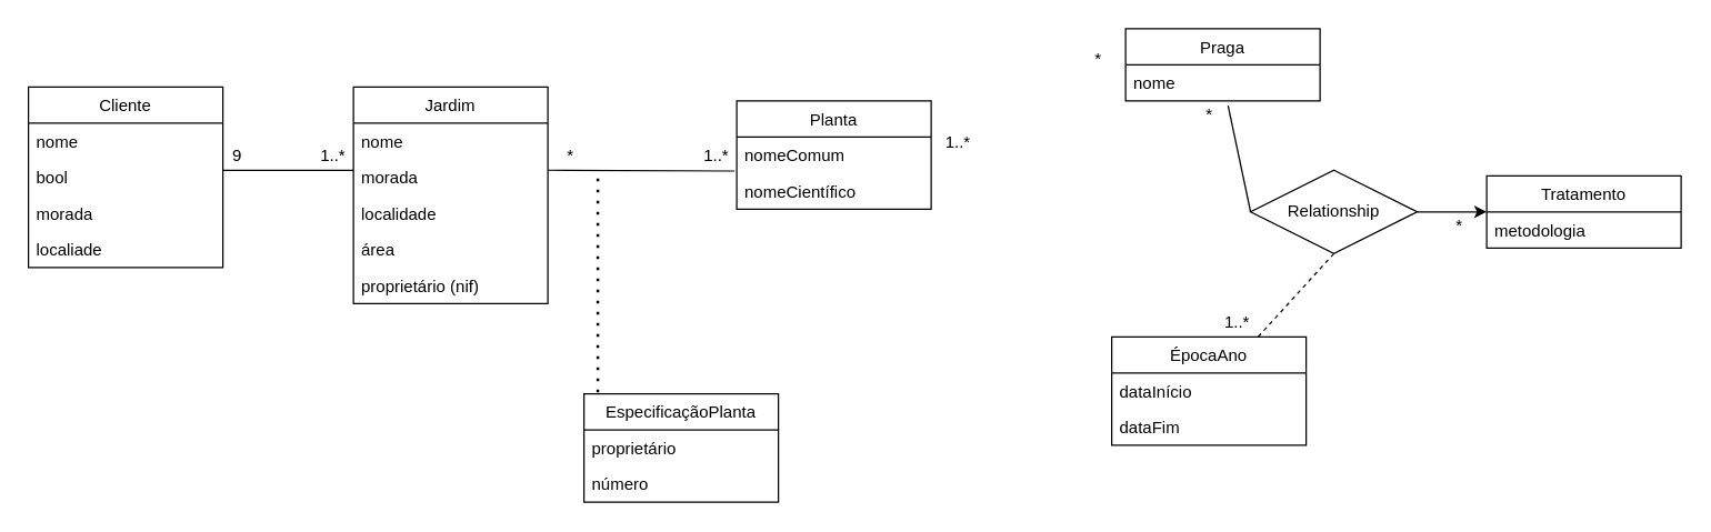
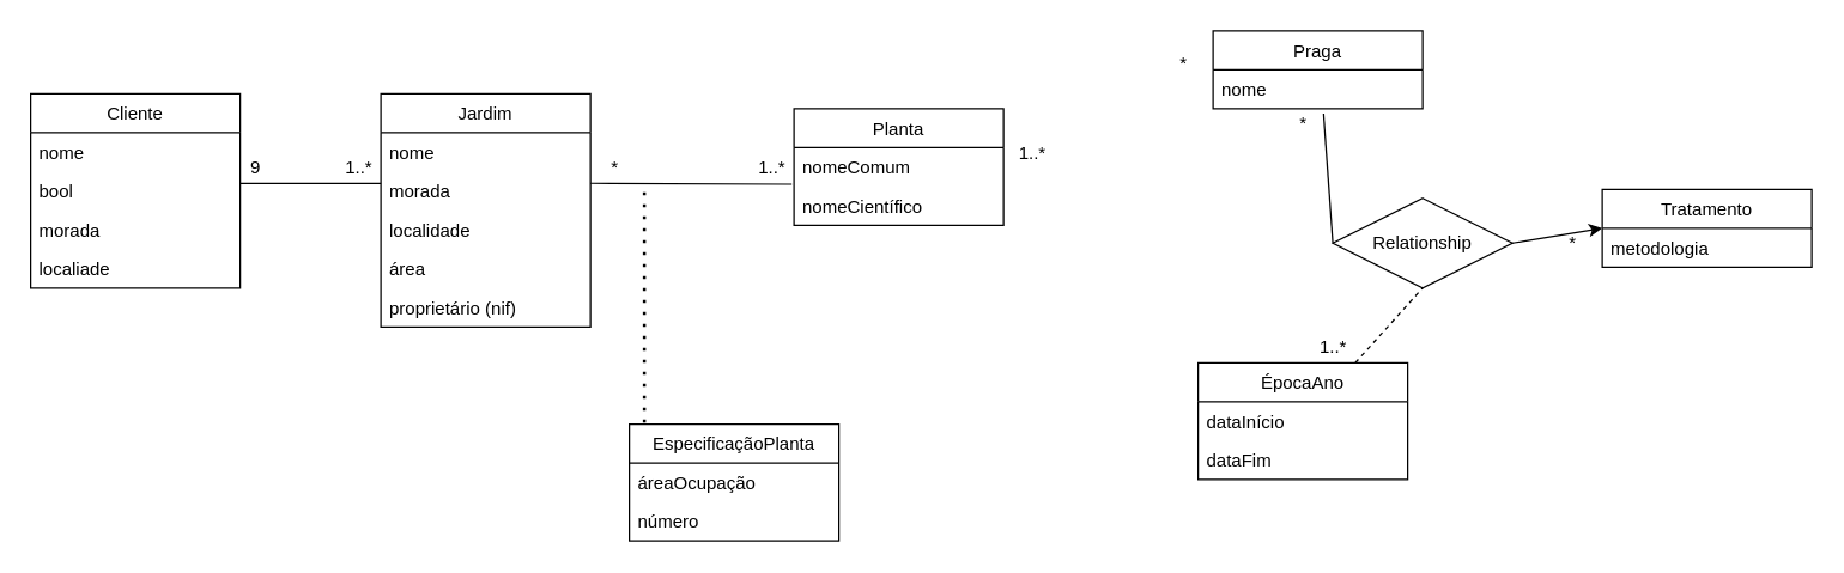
- <mxCell id="38" value="Relationship" style="shape=rhombus;perimeter=rhombusPerimeter;whiteSpace=wrap;html=1;align=center;" vertex="1" parent="1"><mxGeometry x="900" y="122" width="120" height="60" as="geometry" /></mxCell>
+ <mxCell id="38" value="Relationship" style="shape=rhombus;perimeter=rhombusPerimeter;whiteSpace=wrap;html=1;align=center;" vertex="1" parent="1"><mxGeometry x="890" y="132" width="120" height="60" as="geometry" /></mxCell>
- <mxCell id="22" value="proprietário" style="text;strokeColor=none;fillColor=none;align=left;verticalAlign=top;spacingLeft=4;spacingRight=4;overflow=hidden;rotatable=0;points=[[0,0.5],[1,0.5]];portConstraint=eastwest;" parent="21" vertex="1"><mxGeometry y="26" width="140" height="26" as="geometry" /></mxCell>
+ <mxCell id="22" value="áreaOcupação" style="text;strokeColor=none;fillColor=none;align=left;verticalAlign=top;spacingLeft=4;spacingRight=4;overflow=hidden;rotatable=0;points=[[0,0.5],[1,0.5]];portConstraint=eastwest;" parent="21" vertex="1"><mxGeometry y="26" width="140" height="26" as="geometry" /></mxCell>
